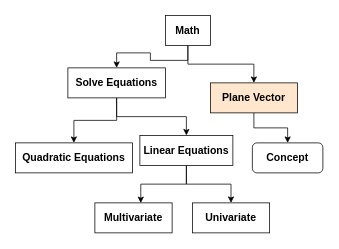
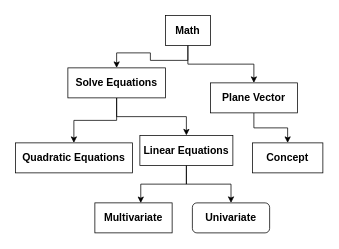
- <mxCell id="6" value="Plane Vector" style="rounded=0;whiteSpace=wrap;html=1;fontSize=14;fontStyle=1;fillColor=#ffe6cc;" vertex="1" parent="1"><mxGeometry x="280" y="110" width="116" height="40" as="geometry" /></mxCell>
+ <mxCell id="6" value="Plane Vector" style="rounded=0;whiteSpace=wrap;html=1;fontSize=14;fontStyle=1" vertex="1" parent="1"><mxGeometry x="280" y="110" width="116" height="40" as="geometry" /></mxCell>
- <mxCell id="14" value="Concept" style="whiteSpace=wrap;html=1;fontSize=14;fontStyle=1;rounded=1;" vertex="1" parent="1"><mxGeometry x="336" y="190" width="94" height="40" as="geometry" /></mxCell>
+ <mxCell id="14" value="Concept" style="rounded=0;whiteSpace=wrap;html=1;fontSize=14;fontStyle=1" vertex="1" parent="1"><mxGeometry x="336" y="190" width="94" height="40" as="geometry" /></mxCell>
- <mxCell id="16" value="Univariate" style="rounded=0;whiteSpace=wrap;html=1;fontSize=14;fontStyle=1" vertex="1" parent="1"><mxGeometry x="256" y="270" width="103" height="40" as="geometry" /></mxCell>
+ <mxCell id="16" value="Univariate" style="whiteSpace=wrap;html=1;fontSize=14;fontStyle=1;rounded=1;" vertex="1" parent="1"><mxGeometry x="256" y="270" width="103" height="40" as="geometry" /></mxCell>
